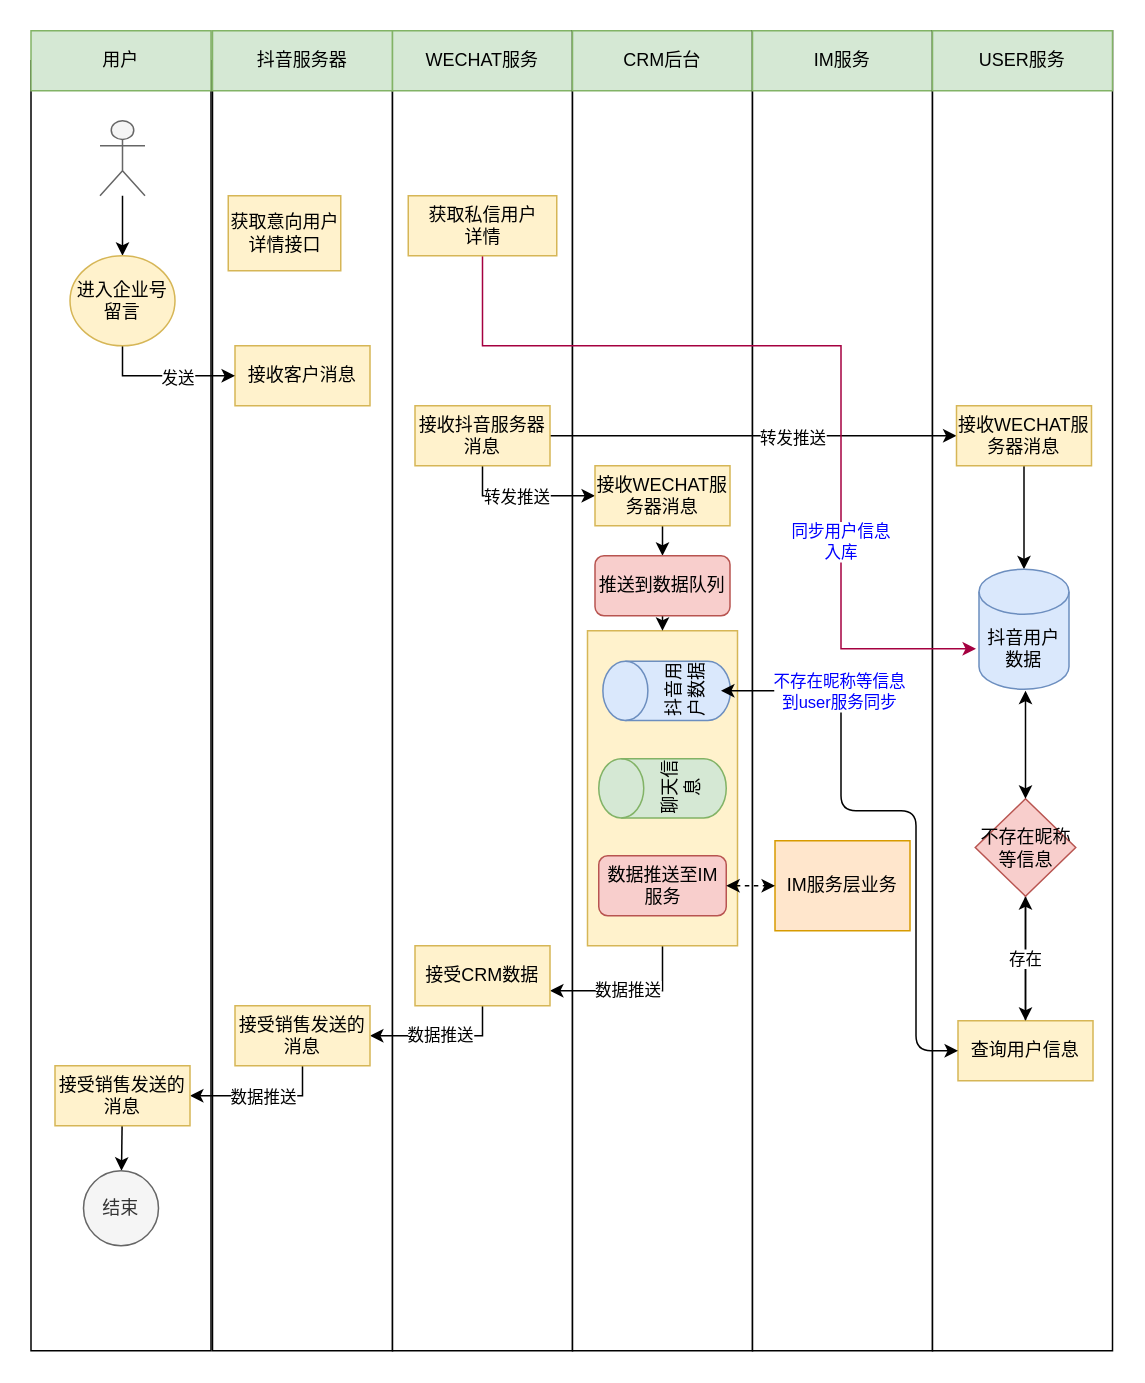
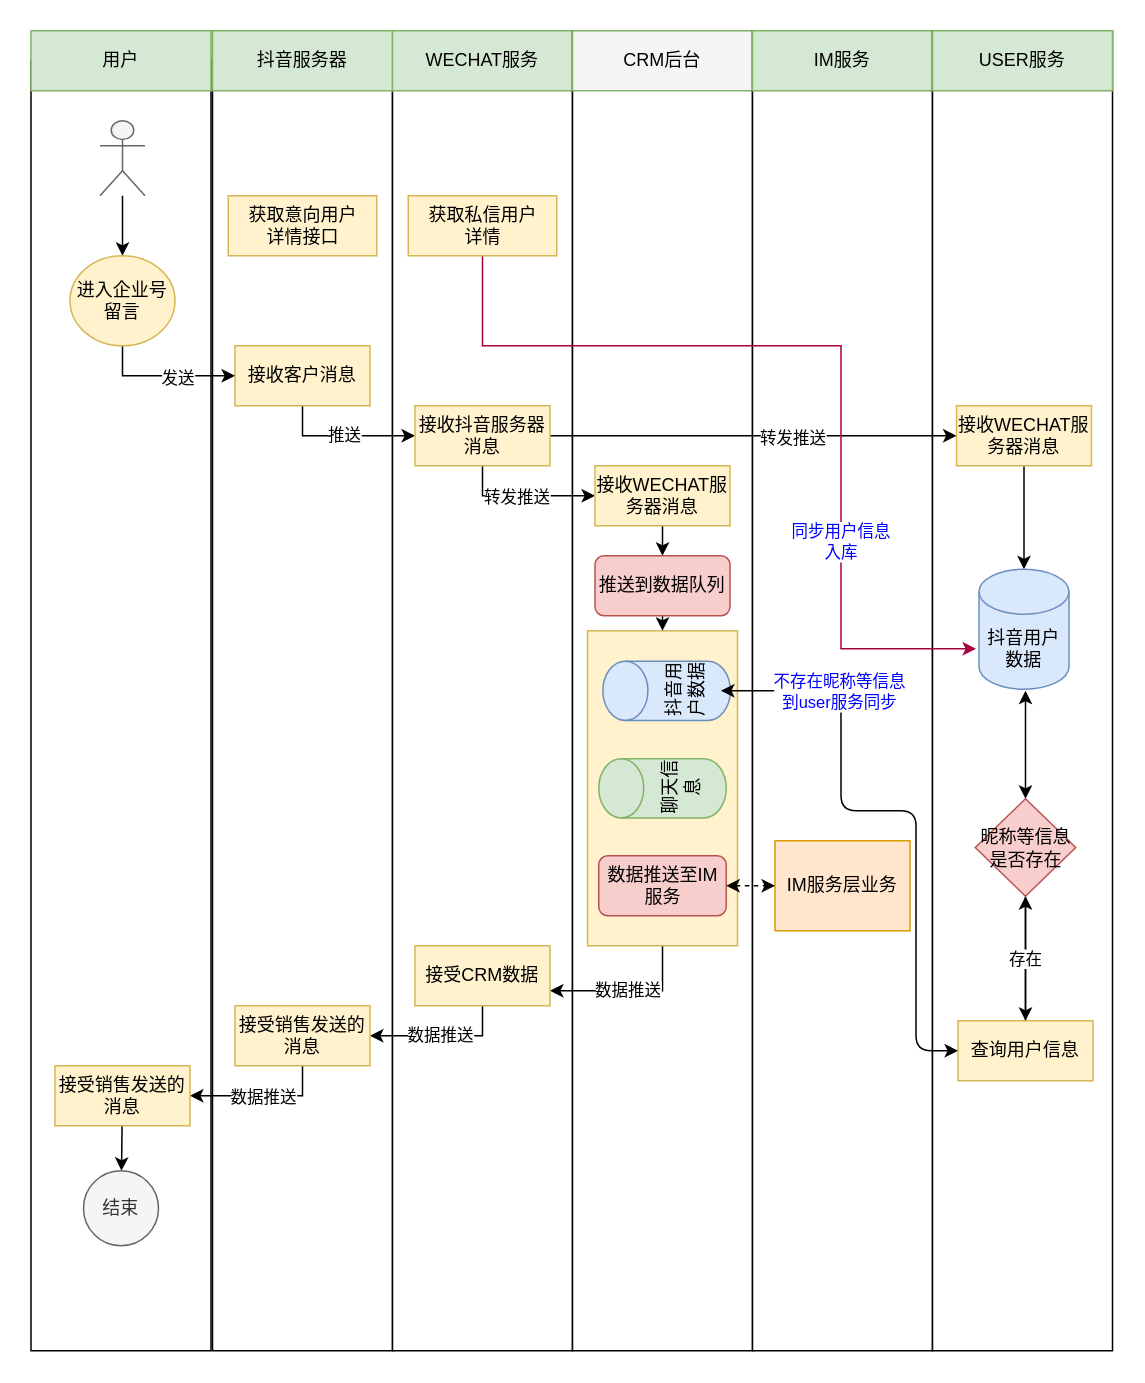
- <mxCell id="9" value="CRM后台" style="rounded=0;whiteSpace=wrap;html=1;fillColor=#d5e8d4;strokeColor=#82b366;" parent="1" vertex="1"><mxGeometry x="381" y="20" width="120" height="40" as="geometry" /></mxCell>
+ <mxCell id="9" value="CRM后台" style="rounded=0;whiteSpace=wrap;html=1;fillColor=#f5f5f5;strokeColor=#82b366;" parent="1" vertex="1"><mxGeometry x="381" y="20" width="120" height="40" as="geometry" /></mxCell>
- <mxCell id="49" value="获取意向用户&lt;br&gt;详情接口" style="rounded=0;whiteSpace=wrap;html=1;fillColor=#fff2cc;strokeColor=#d6b656;" parent="1" vertex="1"><mxGeometry x="151.5" y="130" width="75" height="50" as="geometry" /></mxCell>
+ <mxCell id="49" value="获取意向用户&lt;br&gt;详情接口" style="rounded=0;whiteSpace=wrap;html=1;fillColor=#fff2cc;strokeColor=#d6b656;" parent="1" vertex="1"><mxGeometry x="151.5" y="130" width="99" height="40" as="geometry" /></mxCell>
+ <mxCell id="14" value="推送" style="edgeStyle=none;rounded=0;orthogonalLoop=1;jettySize=auto;html=1;exitX=0.5;exitY=1;exitDx=0;exitDy=0;entryX=0;entryY=0.5;entryDx=0;entryDy=0;" parent="1" source="15" target="26" edge="1"><mxGeometry relative="1" as="geometry"><Array as="points"><mxPoint x="201" y="290" /></Array></mxGeometry></mxCell>
- <mxCell id="57" value="不存在昵称等信息" style="rhombus;whiteSpace=wrap;html=1;fillColor=#f8cecc;strokeColor=#b85450;" vertex="1" parent="1"><mxGeometry x="649.5" y="532" width="67" height="65" as="geometry" /></mxCell>
+ <mxCell id="57" value="昵称等信息是否存在" style="rhombus;whiteSpace=wrap;html=1;fillColor=#f8cecc;strokeColor=#b85450;" vertex="1" parent="1"><mxGeometry x="649.5" y="532" width="67" height="65" as="geometry" /></mxCell>
